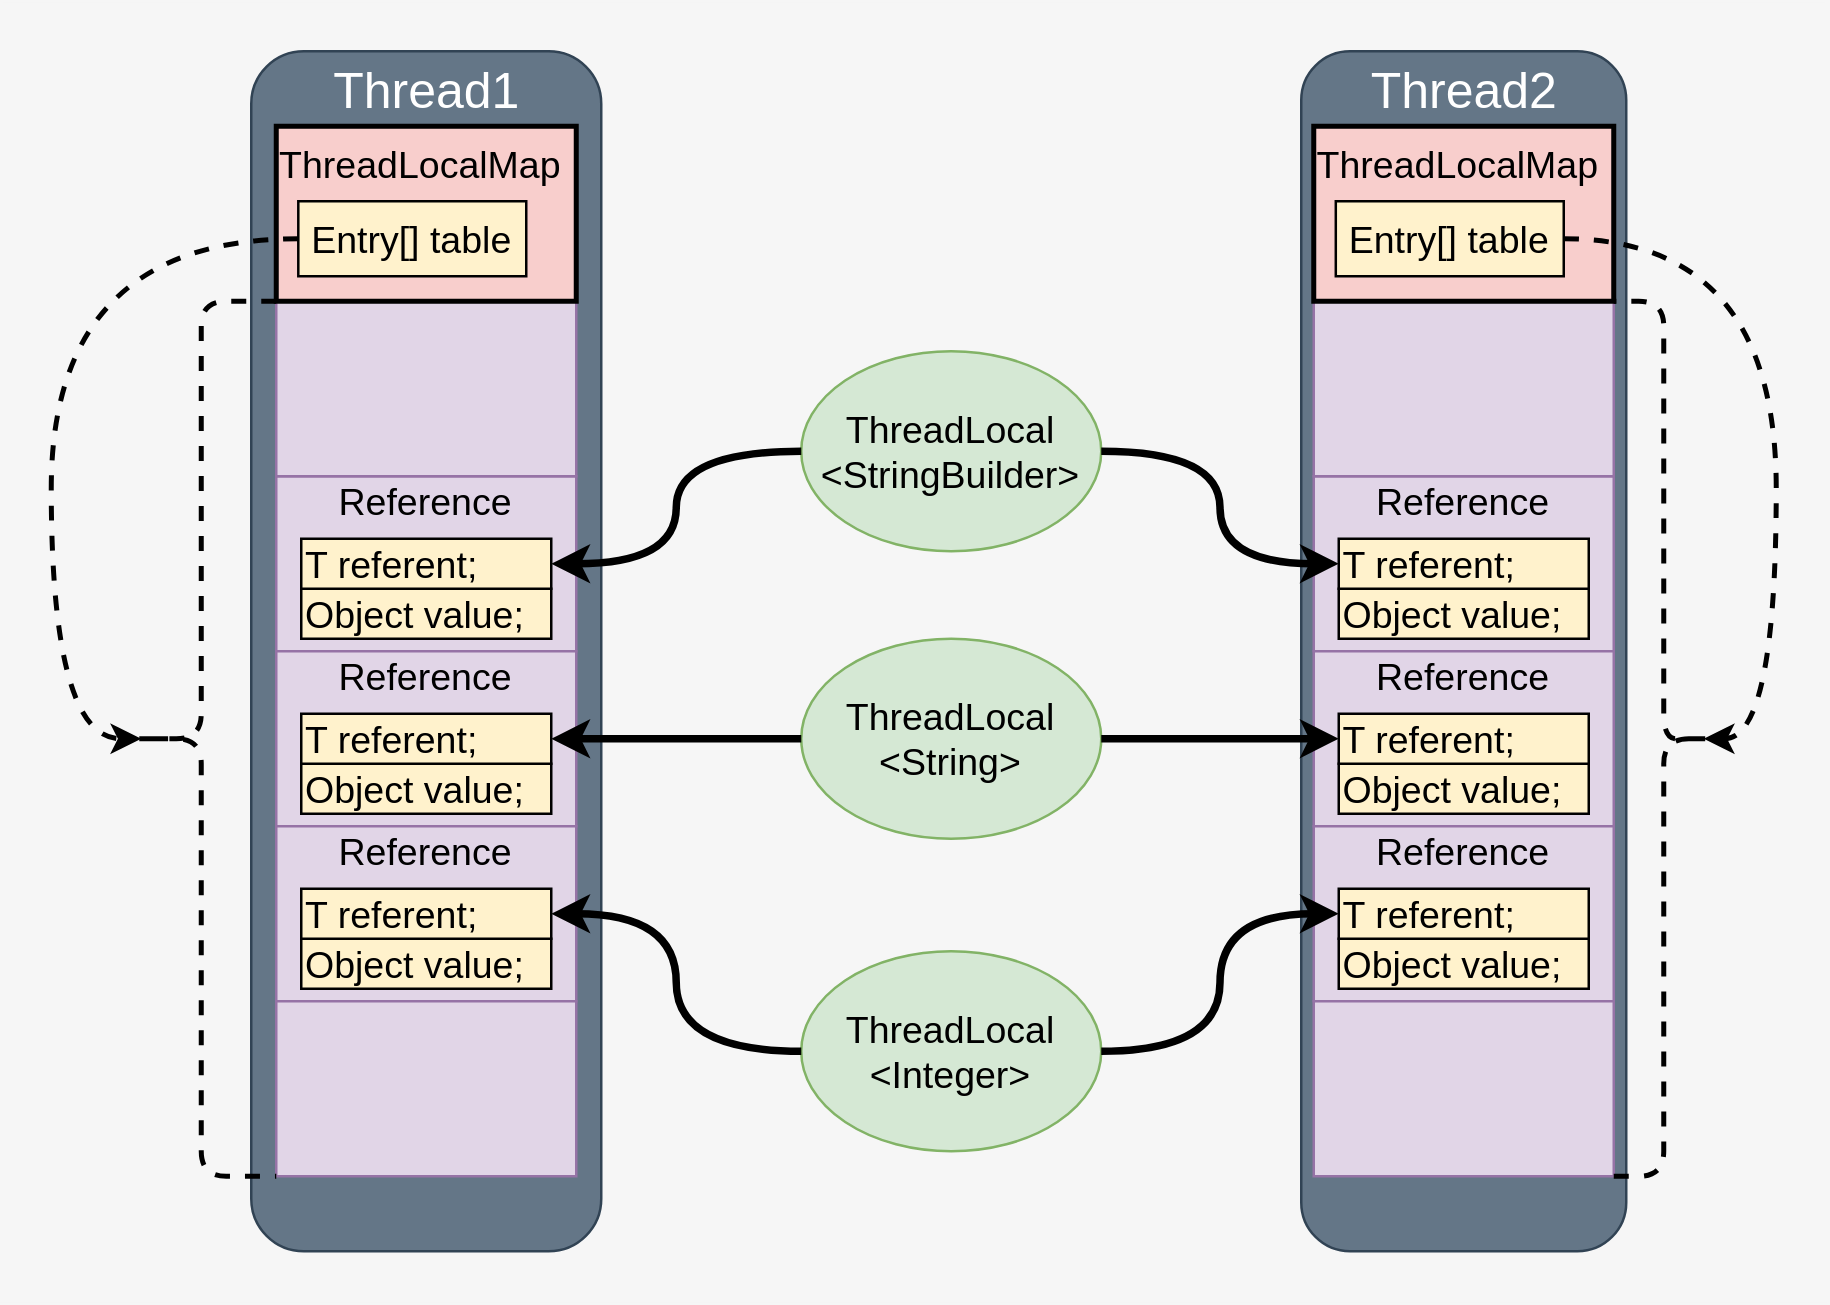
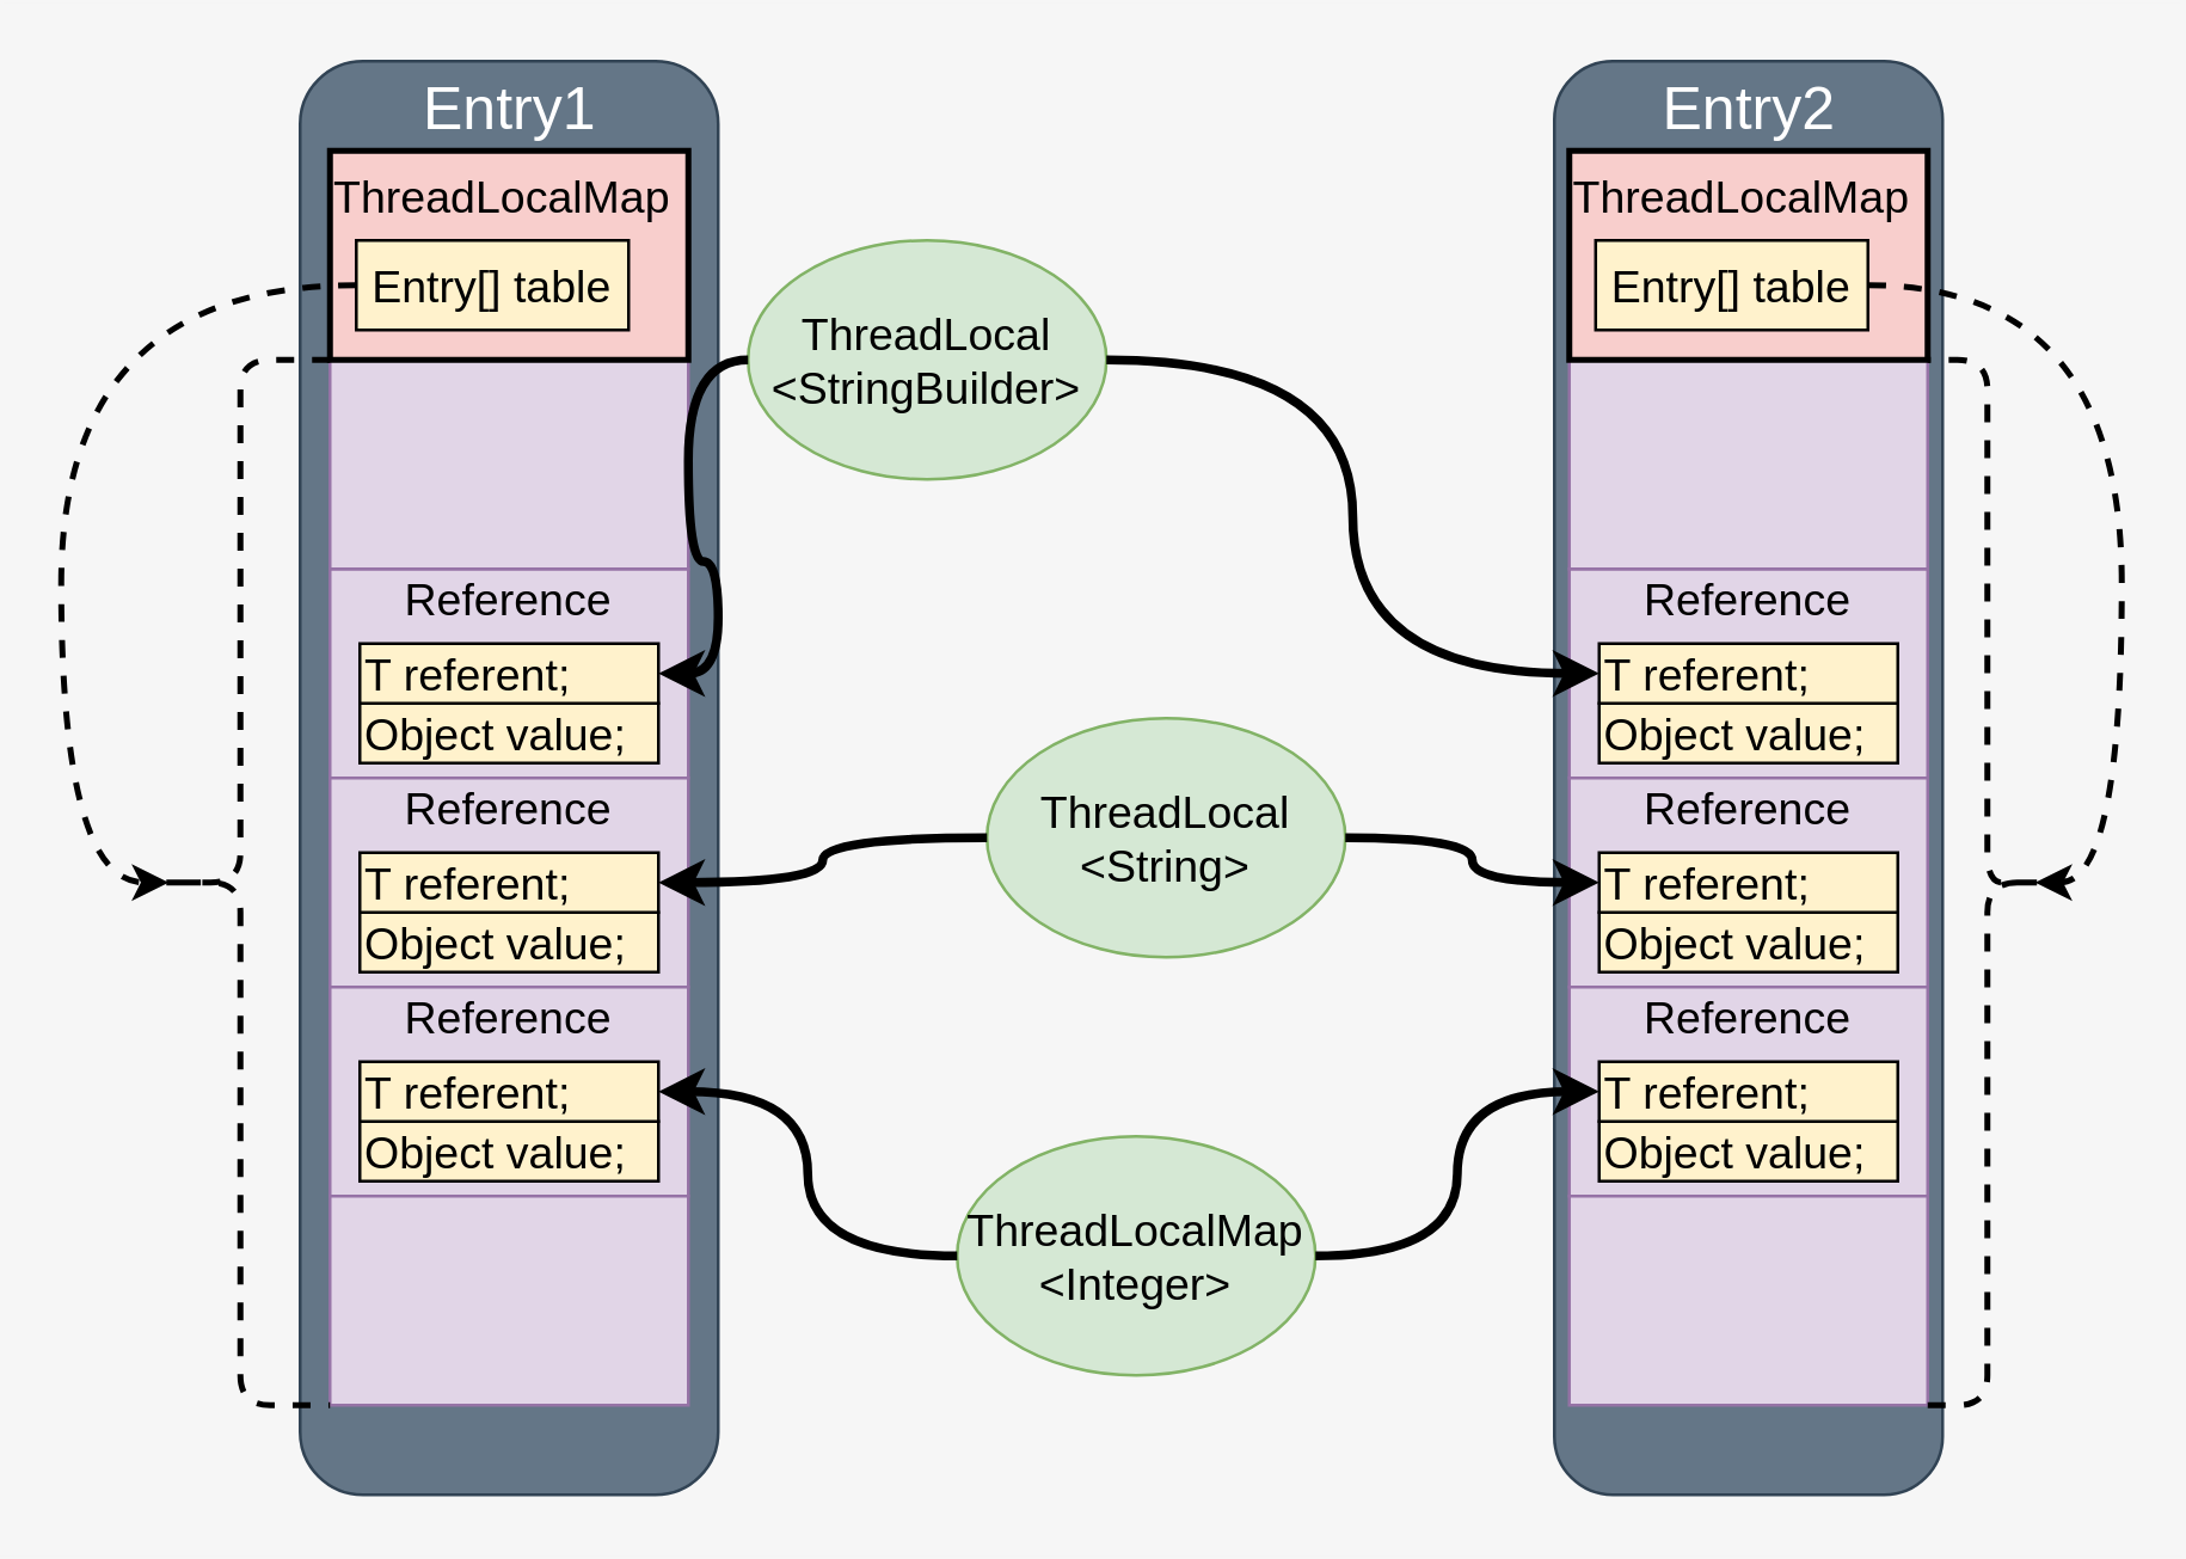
- <mxCell id="8" value="Thread1" style="text;html=1;strokeColor=none;fillColor=none;align=center;verticalAlign=middle;whiteSpace=wrap;rounded=0;fontSize=20;fontColor=#FFFFFF;" parent="1" vertex="1"><mxGeometry x="127.5" y="20" width="85" height="30" as="geometry" /></mxCell>
+ <mxCell id="8" value="Entry1" style="text;html=1;strokeColor=none;fillColor=none;align=center;verticalAlign=middle;whiteSpace=wrap;rounded=0;fontSize=20;fontColor=#FFFFFF;" parent="1" vertex="1"><mxGeometry x="127.5" y="20" width="85" height="30" as="geometry" /></mxCell>
- <mxCell id="4" value="Thread2" style="text;html=1;strokeColor=none;fillColor=none;align=center;verticalAlign=middle;whiteSpace=wrap;rounded=0;fontSize=20;fontColor=#FFFFFF;" parent="1" vertex="1"><mxGeometry x="542.5" y="20" width="85" height="30" as="geometry" /></mxCell>
+ <mxCell id="4" value="Entry2" style="text;html=1;strokeColor=none;fillColor=none;align=center;verticalAlign=middle;whiteSpace=wrap;rounded=0;fontSize=20;fontColor=#FFFFFF;" parent="1" vertex="1"><mxGeometry x="542.5" y="20" width="85" height="30" as="geometry" /></mxCell>
- <mxCell id="5" value="ThreadLocal&lt;br style=&quot;font-size: 15px;&quot;&gt;&amp;lt;StringBuilder&amp;gt;" style="ellipse;whiteSpace=wrap;html=1;fontSize=15;fillColor=#d5e8d4;strokeColor=#82b366;" parent="1" vertex="1"><mxGeometry x="320" y="140" width="120" height="80" as="geometry" /></mxCell>
+ <mxCell id="5" value="ThreadLocal&lt;br style=&quot;font-size: 15px;&quot;&gt;&amp;lt;StringBuilder&amp;gt;" style="ellipse;whiteSpace=wrap;html=1;fontSize=15;fillColor=#d5e8d4;strokeColor=#82b366;" parent="1" vertex="1"><mxGeometry x="250" y="80" width="120" height="80" as="geometry" /></mxCell>
- <mxCell id="6" value="ThreadLocal&lt;br style=&quot;font-size: 15px;&quot;&gt;&amp;lt;String&amp;gt;" style="ellipse;whiteSpace=wrap;html=1;fontSize=15;fillColor=#d5e8d4;strokeColor=#82b366;" parent="1" vertex="1"><mxGeometry x="320" y="255" width="120" height="80" as="geometry" /></mxCell>
+ <mxCell id="6" value="ThreadLocal&lt;br style=&quot;font-size: 15px;&quot;&gt;&amp;lt;String&amp;gt;" style="ellipse;whiteSpace=wrap;html=1;fontSize=15;fillColor=#d5e8d4;strokeColor=#82b366;" parent="1" vertex="1"><mxGeometry x="330" y="240" width="120" height="80" as="geometry" /></mxCell>
- <mxCell id="7" value="ThreadLocal&lt;br style=&quot;font-size: 15px;&quot;&gt;&amp;lt;Integer&amp;gt;" style="ellipse;whiteSpace=wrap;html=1;fontSize=15;fillColor=#d5e8d4;strokeColor=#82b366;" parent="1" vertex="1"><mxGeometry x="320" y="380" width="120" height="80" as="geometry" /></mxCell>
+ <mxCell id="7" value="ThreadLocalMap&lt;br style=&quot;font-size: 15px;&quot;&gt;&amp;lt;Integer&amp;gt;" style="ellipse;whiteSpace=wrap;html=1;fontSize=15;fillColor=#d5e8d4;strokeColor=#82b366;" parent="1" vertex="1"><mxGeometry x="320" y="380" width="120" height="80" as="geometry" /></mxCell>
